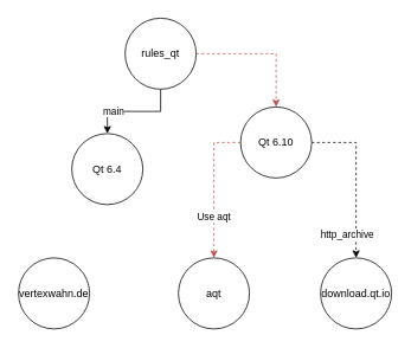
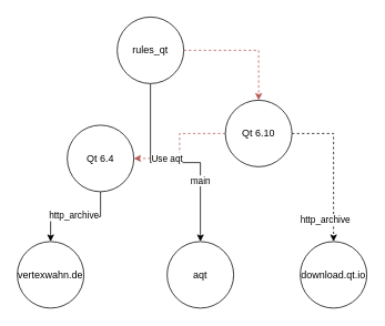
- <mxCell id="6" value="main" style="edgeStyle=orthogonalEdgeStyle;rounded=0;orthogonalLoop=1;jettySize=auto;html=1;entryX=0.5;entryY=0;entryDx=0;entryDy=0;" parent="1" source="8" target="4" edge="1"><mxGeometry x="0.412" relative="1" as="geometry"><mxPoint as="offset" /></mxGeometry></mxCell>
+ <mxCell id="6" value="main" style="edgeStyle=orthogonalEdgeStyle;rounded=0;orthogonalLoop=1;jettySize=auto;html=1;" parent="1" source="8" target="12" edge="1"><mxGeometry x="0.412" relative="1" as="geometry"><mxPoint as="offset" /></mxGeometry></mxCell>
- <mxCell id="9" value="Use aqt" style="edgeStyle=orthogonalEdgeStyle;rounded=0;orthogonalLoop=1;jettySize=auto;html=1;dashed=1;exitX=0;exitY=0.5;exitDx=0;exitDy=0;fillColor=#f8cecc;strokeColor=#b85450;" parent="1" source="11" target="12" edge="1"><mxGeometry x="0.428" relative="1" as="geometry"><mxPoint as="offset" /></mxGeometry></mxCell>
+ <mxCell id="9" value="Use aqt" style="edgeStyle=orthogonalEdgeStyle;rounded=0;orthogonalLoop=1;jettySize=auto;html=1;dashed=1;exitX=0;exitY=0.5;exitDx=0;exitDy=0;fillColor=#f8cecc;strokeColor=#b85450;" parent="1" source="11" target="4" edge="1"><mxGeometry x="0.428" relative="1" as="geometry"><mxPoint as="offset" /></mxGeometry></mxCell>
+ <mxCell id="2" style="edgeStyle=orthogonalEdgeStyle;rounded=0;orthogonalLoop=1;jettySize=auto;html=1;" parent="1" source="4" target="5" edge="1"><mxGeometry relative="1" as="geometry" /></mxCell>
+ <mxCell id="3" value="http_archive" style="edgeLabel;html=1;align=center;verticalAlign=middle;resizable=0;points=[];" parent="2" vertex="1" connectable="0"><mxGeometry x="0.048" y="-2" relative="1" as="geometry"><mxPoint as="offset" /></mxGeometry></mxCell>
